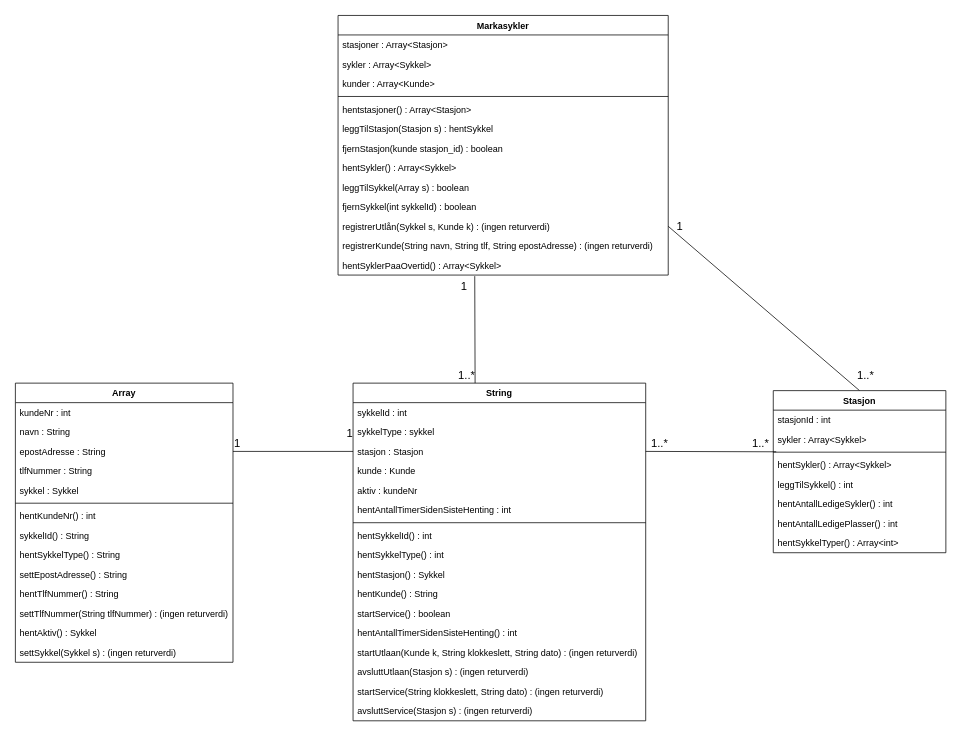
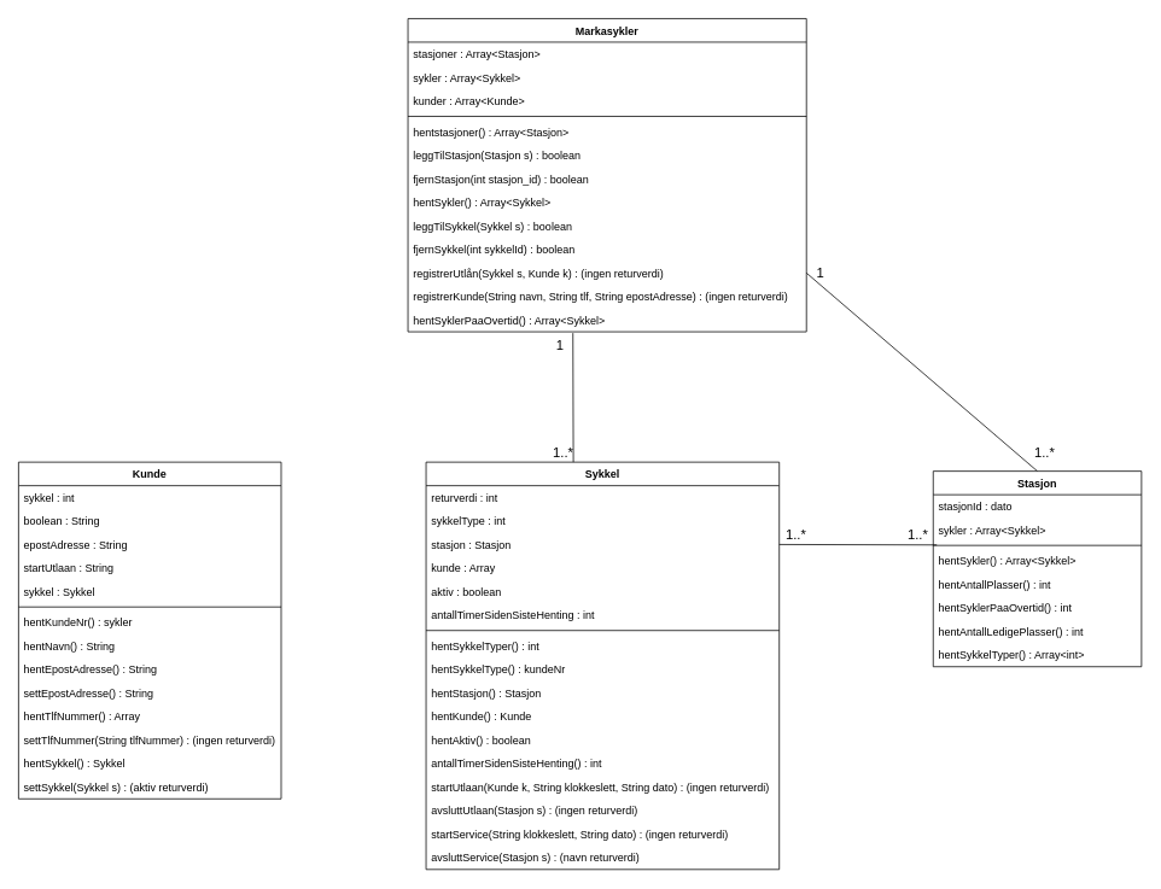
- <mxCell id="20" value="leggTilStasjon(Stasjon s) : hentSykkel" style="text;strokeColor=none;fillColor=none;align=left;verticalAlign=top;spacingLeft=4;spacingRight=4;overflow=hidden;rotatable=0;points=[[0,0.5],[1,0.5]];portConstraint=eastwest;" parent="14" vertex="1"><mxGeometry y="138" width="440" height="26" as="geometry" /></mxCell>
+ <mxCell id="20" value="leggTilStasjon(Stasjon s) : boolean" style="text;strokeColor=none;fillColor=none;align=left;verticalAlign=top;spacingLeft=4;spacingRight=4;overflow=hidden;rotatable=0;points=[[0,0.5],[1,0.5]];portConstraint=eastwest;" parent="14" vertex="1"><mxGeometry y="138" width="440" height="26" as="geometry" /></mxCell>
- <mxCell id="21" value="fjernStasjon(kunde stasjon_id) : boolean" style="text;strokeColor=none;fillColor=none;align=left;verticalAlign=top;spacingLeft=4;spacingRight=4;overflow=hidden;rotatable=0;points=[[0,0.5],[1,0.5]];portConstraint=eastwest;" parent="14" vertex="1"><mxGeometry y="164" width="440" height="26" as="geometry" /></mxCell>
+ <mxCell id="21" value="fjernStasjon(int stasjon_id) : boolean" style="text;strokeColor=none;fillColor=none;align=left;verticalAlign=top;spacingLeft=4;spacingRight=4;overflow=hidden;rotatable=0;points=[[0,0.5],[1,0.5]];portConstraint=eastwest;" parent="14" vertex="1"><mxGeometry y="164" width="440" height="26" as="geometry" /></mxCell>
- <mxCell id="23" value="leggTilSykkel(Array s) : boolean" style="text;strokeColor=none;fillColor=none;align=left;verticalAlign=top;spacingLeft=4;spacingRight=4;overflow=hidden;rotatable=0;points=[[0,0.5],[1,0.5]];portConstraint=eastwest;" parent="14" vertex="1"><mxGeometry y="216" width="440" height="26" as="geometry" /></mxCell>
+ <mxCell id="23" value="leggTilSykkel(Sykkel s) : boolean" style="text;strokeColor=none;fillColor=none;align=left;verticalAlign=top;spacingLeft=4;spacingRight=4;overflow=hidden;rotatable=0;points=[[0,0.5],[1,0.5]];portConstraint=eastwest;" parent="14" vertex="1"><mxGeometry y="216" width="440" height="26" as="geometry" /></mxCell>
- <mxCell id="28" value="Array" style="swimlane;fontStyle=1;align=center;verticalAlign=top;childLayout=stackLayout;horizontal=1;startSize=26;horizontalStack=0;resizeParent=1;resizeParentMax=0;resizeLast=0;collapsible=1;marginBottom=0;" parent="1" vertex="1"><mxGeometry x="20" y="510" width="290" height="372" as="geometry" /></mxCell>
+ <mxCell id="28" value="Kunde" style="swimlane;fontStyle=1;align=center;verticalAlign=top;childLayout=stackLayout;horizontal=1;startSize=26;horizontalStack=0;resizeParent=1;resizeParentMax=0;resizeLast=0;collapsible=1;marginBottom=0;" parent="1" vertex="1"><mxGeometry x="20" y="510" width="290" height="372" as="geometry" /></mxCell>
- <mxCell id="43" value="String" style="swimlane;fontStyle=1;align=center;verticalAlign=top;childLayout=stackLayout;horizontal=1;startSize=26;horizontalStack=0;resizeParent=1;resizeParentMax=0;resizeLast=0;collapsible=1;marginBottom=0;" parent="1" vertex="1"><mxGeometry x="470" y="510" width="390" height="450" as="geometry" /></mxCell>
+ <mxCell id="43" value="Sykkel" style="swimlane;fontStyle=1;align=center;verticalAlign=top;childLayout=stackLayout;horizontal=1;startSize=26;horizontalStack=0;resizeParent=1;resizeParentMax=0;resizeLast=0;collapsible=1;marginBottom=0;" parent="1" vertex="1"><mxGeometry x="470" y="510" width="390" height="450" as="geometry" /></mxCell>
- <mxCell id="29" value="kundeNr : int" style="text;strokeColor=none;fillColor=none;align=left;verticalAlign=top;spacingLeft=4;spacingRight=4;overflow=hidden;rotatable=0;points=[[0,0.5],[1,0.5]];portConstraint=eastwest;fontStyle=0" parent="28" vertex="1"><mxGeometry y="26" width="290" height="26" as="geometry" /></mxCell>
+ <mxCell id="29" value="sykkel : int" style="text;strokeColor=none;fillColor=none;align=left;verticalAlign=top;spacingLeft=4;spacingRight=4;overflow=hidden;rotatable=0;points=[[0,0.5],[1,0.5]];portConstraint=eastwest;fontStyle=0" parent="28" vertex="1"><mxGeometry y="26" width="290" height="26" as="geometry" /></mxCell>
- <mxCell id="44" value="sykkelId : int" style="text;strokeColor=none;fillColor=none;align=left;verticalAlign=top;spacingLeft=4;spacingRight=4;overflow=hidden;rotatable=0;points=[[0,0.5],[1,0.5]];portConstraint=eastwest;fontStyle=0" parent="43" vertex="1"><mxGeometry y="26" width="390" height="26" as="geometry" /></mxCell>
+ <mxCell id="44" value="returverdi : int" style="text;strokeColor=none;fillColor=none;align=left;verticalAlign=top;spacingLeft=4;spacingRight=4;overflow=hidden;rotatable=0;points=[[0,0.5],[1,0.5]];portConstraint=eastwest;fontStyle=0" parent="43" vertex="1"><mxGeometry y="26" width="390" height="26" as="geometry" /></mxCell>
- <mxCell id="62" value="stasjonId : int" style="text;strokeColor=none;fillColor=none;align=left;verticalAlign=top;spacingLeft=4;spacingRight=4;overflow=hidden;rotatable=0;points=[[0,0.5],[1,0.5]];portConstraint=eastwest;fontStyle=0" parent="61" vertex="1"><mxGeometry y="26" width="230" height="26" as="geometry" /></mxCell>
+ <mxCell id="62" value="stasjonId : dato" style="text;strokeColor=none;fillColor=none;align=left;verticalAlign=top;spacingLeft=4;spacingRight=4;overflow=hidden;rotatable=0;points=[[0,0.5],[1,0.5]];portConstraint=eastwest;fontStyle=0" parent="61" vertex="1"><mxGeometry y="26" width="230" height="26" as="geometry" /></mxCell>
- <mxCell id="30" value="navn : String" style="text;strokeColor=none;fillColor=none;align=left;verticalAlign=top;spacingLeft=4;spacingRight=4;overflow=hidden;rotatable=0;points=[[0,0.5],[1,0.5]];portConstraint=eastwest;" parent="28" vertex="1"><mxGeometry y="52" width="290" height="26" as="geometry" /></mxCell>
+ <mxCell id="30" value="boolean : String" style="text;strokeColor=none;fillColor=none;align=left;verticalAlign=top;spacingLeft=4;spacingRight=4;overflow=hidden;rotatable=0;points=[[0,0.5],[1,0.5]];portConstraint=eastwest;" parent="28" vertex="1"><mxGeometry y="52" width="290" height="26" as="geometry" /></mxCell>
- <mxCell id="45" value="sykkelType : sykkel" style="text;strokeColor=none;fillColor=none;align=left;verticalAlign=top;spacingLeft=4;spacingRight=4;overflow=hidden;rotatable=0;points=[[0,0.5],[1,0.5]];portConstraint=eastwest;" parent="43" vertex="1"><mxGeometry y="52" width="390" height="26" as="geometry" /></mxCell>
+ <mxCell id="45" value="sykkelType : int" style="text;strokeColor=none;fillColor=none;align=left;verticalAlign=top;spacingLeft=4;spacingRight=4;overflow=hidden;rotatable=0;points=[[0,0.5],[1,0.5]];portConstraint=eastwest;" parent="43" vertex="1"><mxGeometry y="52" width="390" height="26" as="geometry" /></mxCell>
- <mxCell id="2" value="" style="endArrow=none;html=1;rounded=0;exitX=1;exitY=0.5;exitDx=0;exitDy=0;entryX=0;entryY=0.5;entryDx=0;entryDy=0;" parent="1" source="31" target="46" edge="1"><mxGeometry relative="1" as="geometry"><mxPoint x="410" y="400" as="sourcePoint" /><mxPoint x="570" y="400" as="targetPoint" /></mxGeometry></mxCell>
- <mxCell id="3" value="&lt;font style=&quot;font-size: 15px&quot;&gt;1&lt;/font&gt;" style="resizable=0;html=1;align=left;verticalAlign=bottom;" parent="2" connectable="0" vertex="1"><mxGeometry x="-1" relative="1" as="geometry" /></mxCell>
- <mxCell id="4" value="1" style="resizable=0;html=1;align=right;verticalAlign=bottom;fontSize=15;" parent="2" connectable="0" vertex="1"><mxGeometry x="1" relative="1" as="geometry"><mxPoint y="-14.14" as="offset" /></mxGeometry></mxCell>
- <mxCell id="32" value="tlfNummer : String" style="text;strokeColor=none;fillColor=none;align=left;verticalAlign=top;spacingLeft=4;spacingRight=4;overflow=hidden;rotatable=0;points=[[0,0.5],[1,0.5]];portConstraint=eastwest;" parent="28" vertex="1"><mxGeometry y="104" width="290" height="26" as="geometry" /></mxCell>
+ <mxCell id="32" value="startUtlaan : String" style="text;strokeColor=none;fillColor=none;align=left;verticalAlign=top;spacingLeft=4;spacingRight=4;overflow=hidden;rotatable=0;points=[[0,0.5],[1,0.5]];portConstraint=eastwest;" parent="28" vertex="1"><mxGeometry y="104" width="290" height="26" as="geometry" /></mxCell>
- <mxCell id="47" value="kunde : Kunde" style="text;strokeColor=none;fillColor=none;align=left;verticalAlign=top;spacingLeft=4;spacingRight=4;overflow=hidden;rotatable=0;points=[[0,0.5],[1,0.5]];portConstraint=eastwest;" parent="43" vertex="1"><mxGeometry y="104" width="390" height="26" as="geometry" /></mxCell>
+ <mxCell id="47" value="kunde : Array" style="text;strokeColor=none;fillColor=none;align=left;verticalAlign=top;spacingLeft=4;spacingRight=4;overflow=hidden;rotatable=0;points=[[0,0.5],[1,0.5]];portConstraint=eastwest;" parent="43" vertex="1"><mxGeometry y="104" width="390" height="26" as="geometry" /></mxCell>
- <mxCell id="66" value="leggTilSykkel() : int" style="text;strokeColor=none;fillColor=none;align=left;verticalAlign=top;spacingLeft=4;spacingRight=4;overflow=hidden;rotatable=0;points=[[0,0.5],[1,0.5]];portConstraint=eastwest;" parent="61" vertex="1"><mxGeometry y="112" width="230" height="26" as="geometry" /></mxCell>
+ <mxCell id="66" value="hentAntallPlasser() : int" style="text;strokeColor=none;fillColor=none;align=left;verticalAlign=top;spacingLeft=4;spacingRight=4;overflow=hidden;rotatable=0;points=[[0,0.5],[1,0.5]];portConstraint=eastwest;" parent="61" vertex="1"><mxGeometry y="112" width="230" height="26" as="geometry" /></mxCell>
- <mxCell id="48" value="aktiv : kundeNr" style="text;strokeColor=none;fillColor=none;align=left;verticalAlign=top;spacingLeft=4;spacingRight=4;overflow=hidden;rotatable=0;points=[[0,0.5],[1,0.5]];portConstraint=eastwest;" parent="43" vertex="1"><mxGeometry y="130" width="390" height="26" as="geometry" /></mxCell>
+ <mxCell id="48" value="aktiv : boolean" style="text;strokeColor=none;fillColor=none;align=left;verticalAlign=top;spacingLeft=4;spacingRight=4;overflow=hidden;rotatable=0;points=[[0,0.5],[1,0.5]];portConstraint=eastwest;" parent="43" vertex="1"><mxGeometry y="130" width="390" height="26" as="geometry" /></mxCell>
- <mxCell id="67" value="hentAntallLedigeSykler() : int" style="text;strokeColor=none;fillColor=none;align=left;verticalAlign=top;spacingLeft=4;spacingRight=4;overflow=hidden;rotatable=0;points=[[0,0.5],[1,0.5]];portConstraint=eastwest;" parent="61" vertex="1"><mxGeometry y="138" width="230" height="26" as="geometry" /></mxCell>
+ <mxCell id="67" value="hentSyklerPaaOvertid() : int" style="text;strokeColor=none;fillColor=none;align=left;verticalAlign=top;spacingLeft=4;spacingRight=4;overflow=hidden;rotatable=0;points=[[0,0.5],[1,0.5]];portConstraint=eastwest;" parent="61" vertex="1"><mxGeometry y="138" width="230" height="26" as="geometry" /></mxCell>
- <mxCell id="49" value="hentAntallTimerSidenSisteHenting : int" style="text;strokeColor=none;fillColor=none;align=left;verticalAlign=top;spacingLeft=4;spacingRight=4;overflow=hidden;rotatable=0;points=[[0,0.5],[1,0.5]];portConstraint=eastwest;" parent="43" vertex="1"><mxGeometry y="156" width="390" height="26" as="geometry" /></mxCell>
+ <mxCell id="49" value="antallTimerSidenSisteHenting : int" style="text;strokeColor=none;fillColor=none;align=left;verticalAlign=top;spacingLeft=4;spacingRight=4;overflow=hidden;rotatable=0;points=[[0,0.5],[1,0.5]];portConstraint=eastwest;" parent="43" vertex="1"><mxGeometry y="156" width="390" height="26" as="geometry" /></mxCell>
- <mxCell id="35" value="hentKundeNr() : int" style="text;strokeColor=none;fillColor=none;align=left;verticalAlign=top;spacingLeft=4;spacingRight=4;overflow=hidden;rotatable=0;points=[[0,0.5],[1,0.5]];portConstraint=eastwest;" parent="28" vertex="1"><mxGeometry y="164" width="290" height="26" as="geometry" /></mxCell>
+ <mxCell id="35" value="hentKundeNr() : sykler" style="text;strokeColor=none;fillColor=none;align=left;verticalAlign=top;spacingLeft=4;spacingRight=4;overflow=hidden;rotatable=0;points=[[0,0.5],[1,0.5]];portConstraint=eastwest;" parent="28" vertex="1"><mxGeometry y="164" width="290" height="26" as="geometry" /></mxCell>
- <mxCell id="36" value="sykkelId() : String" style="text;strokeColor=none;fillColor=none;align=left;verticalAlign=top;spacingLeft=4;spacingRight=4;overflow=hidden;rotatable=0;points=[[0,0.5],[1,0.5]];portConstraint=eastwest;" parent="28" vertex="1"><mxGeometry y="190" width="290" height="26" as="geometry" /></mxCell>
+ <mxCell id="36" value="hentNavn() : String" style="text;strokeColor=none;fillColor=none;align=left;verticalAlign=top;spacingLeft=4;spacingRight=4;overflow=hidden;rotatable=0;points=[[0,0.5],[1,0.5]];portConstraint=eastwest;" parent="28" vertex="1"><mxGeometry y="190" width="290" height="26" as="geometry" /></mxCell>
- <mxCell id="51" value="hentSykkelId() : int" style="text;strokeColor=none;fillColor=none;align=left;verticalAlign=top;spacingLeft=4;spacingRight=4;overflow=hidden;rotatable=0;points=[[0,0.5],[1,0.5]];portConstraint=eastwest;" parent="43" vertex="1"><mxGeometry y="190" width="390" height="26" as="geometry" /></mxCell>
+ <mxCell id="51" value="hentSykkelTyper() : int" style="text;strokeColor=none;fillColor=none;align=left;verticalAlign=top;spacingLeft=4;spacingRight=4;overflow=hidden;rotatable=0;points=[[0,0.5],[1,0.5]];portConstraint=eastwest;" parent="43" vertex="1"><mxGeometry y="190" width="390" height="26" as="geometry" /></mxCell>
- <mxCell id="37" value="hentSykkelType() : String" style="text;strokeColor=none;fillColor=none;align=left;verticalAlign=top;spacingLeft=4;spacingRight=4;overflow=hidden;rotatable=0;points=[[0,0.5],[1,0.5]];portConstraint=eastwest;" parent="28" vertex="1"><mxGeometry y="216" width="290" height="26" as="geometry" /></mxCell>
+ <mxCell id="37" value="hentEpostAdresse() : String" style="text;strokeColor=none;fillColor=none;align=left;verticalAlign=top;spacingLeft=4;spacingRight=4;overflow=hidden;rotatable=0;points=[[0,0.5],[1,0.5]];portConstraint=eastwest;" parent="28" vertex="1"><mxGeometry y="216" width="290" height="26" as="geometry" /></mxCell>
- <mxCell id="52" value="hentSykkelType() : int" style="text;strokeColor=none;fillColor=none;align=left;verticalAlign=top;spacingLeft=4;spacingRight=4;overflow=hidden;rotatable=0;points=[[0,0.5],[1,0.5]];portConstraint=eastwest;" parent="43" vertex="1"><mxGeometry y="216" width="390" height="26" as="geometry" /></mxCell>
+ <mxCell id="52" value="hentSykkelType() : kundeNr" style="text;strokeColor=none;fillColor=none;align=left;verticalAlign=top;spacingLeft=4;spacingRight=4;overflow=hidden;rotatable=0;points=[[0,0.5],[1,0.5]];portConstraint=eastwest;" parent="43" vertex="1"><mxGeometry y="216" width="390" height="26" as="geometry" /></mxCell>
- <mxCell id="53" value="hentStasjon() : Sykkel" style="text;strokeColor=none;fillColor=none;align=left;verticalAlign=top;spacingLeft=4;spacingRight=4;overflow=hidden;rotatable=0;points=[[0,0.5],[1,0.5]];portConstraint=eastwest;" parent="43" vertex="1"><mxGeometry y="242" width="390" height="26" as="geometry" /></mxCell>
+ <mxCell id="53" value="hentStasjon() : Stasjon" style="text;strokeColor=none;fillColor=none;align=left;verticalAlign=top;spacingLeft=4;spacingRight=4;overflow=hidden;rotatable=0;points=[[0,0.5],[1,0.5]];portConstraint=eastwest;" parent="43" vertex="1"><mxGeometry y="242" width="390" height="26" as="geometry" /></mxCell>
- <mxCell id="39" value="hentTlfNummer() : String" style="text;strokeColor=none;fillColor=none;align=left;verticalAlign=top;spacingLeft=4;spacingRight=4;overflow=hidden;rotatable=0;points=[[0,0.5],[1,0.5]];portConstraint=eastwest;" parent="28" vertex="1"><mxGeometry y="268" width="290" height="26" as="geometry" /></mxCell>
+ <mxCell id="39" value="hentTlfNummer() : Array" style="text;strokeColor=none;fillColor=none;align=left;verticalAlign=top;spacingLeft=4;spacingRight=4;overflow=hidden;rotatable=0;points=[[0,0.5],[1,0.5]];portConstraint=eastwest;" parent="28" vertex="1"><mxGeometry y="268" width="290" height="26" as="geometry" /></mxCell>
- <mxCell id="54" value="hentKunde() : String" style="text;strokeColor=none;fillColor=none;align=left;verticalAlign=top;spacingLeft=4;spacingRight=4;overflow=hidden;rotatable=0;points=[[0,0.5],[1,0.5]];portConstraint=eastwest;" parent="43" vertex="1"><mxGeometry y="268" width="390" height="26" as="geometry" /></mxCell>
+ <mxCell id="54" value="hentKunde() : Kunde" style="text;strokeColor=none;fillColor=none;align=left;verticalAlign=top;spacingLeft=4;spacingRight=4;overflow=hidden;rotatable=0;points=[[0,0.5],[1,0.5]];portConstraint=eastwest;" parent="43" vertex="1"><mxGeometry y="268" width="390" height="26" as="geometry" /></mxCell>
- <mxCell id="55" value="startService() : boolean" style="text;strokeColor=none;fillColor=none;align=left;verticalAlign=top;spacingLeft=4;spacingRight=4;overflow=hidden;rotatable=0;points=[[0,0.5],[1,0.5]];portConstraint=eastwest;" parent="43" vertex="1"><mxGeometry y="294" width="390" height="26" as="geometry" /></mxCell>
+ <mxCell id="55" value="hentAktiv() : boolean" style="text;strokeColor=none;fillColor=none;align=left;verticalAlign=top;spacingLeft=4;spacingRight=4;overflow=hidden;rotatable=0;points=[[0,0.5],[1,0.5]];portConstraint=eastwest;" parent="43" vertex="1"><mxGeometry y="294" width="390" height="26" as="geometry" /></mxCell>
- <mxCell id="41" value="hentAktiv() : Sykkel" style="text;strokeColor=none;fillColor=none;align=left;verticalAlign=top;spacingLeft=4;spacingRight=4;overflow=hidden;rotatable=0;points=[[0,0.5],[1,0.5]];portConstraint=eastwest;" parent="28" vertex="1"><mxGeometry y="320" width="290" height="26" as="geometry" /></mxCell>
+ <mxCell id="41" value="hentSykkel() : Sykkel" style="text;strokeColor=none;fillColor=none;align=left;verticalAlign=top;spacingLeft=4;spacingRight=4;overflow=hidden;rotatable=0;points=[[0,0.5],[1,0.5]];portConstraint=eastwest;" parent="28" vertex="1"><mxGeometry y="320" width="290" height="26" as="geometry" /></mxCell>
- <mxCell id="56" value="hentAntallTimerSidenSisteHenting() : int" style="text;strokeColor=none;fillColor=none;align=left;verticalAlign=top;spacingLeft=4;spacingRight=4;overflow=hidden;rotatable=0;points=[[0,0.5],[1,0.5]];portConstraint=eastwest;" parent="43" vertex="1"><mxGeometry y="320" width="390" height="26" as="geometry" /></mxCell>
+ <mxCell id="56" value="antallTimerSidenSisteHenting() : int" style="text;strokeColor=none;fillColor=none;align=left;verticalAlign=top;spacingLeft=4;spacingRight=4;overflow=hidden;rotatable=0;points=[[0,0.5],[1,0.5]];portConstraint=eastwest;" parent="43" vertex="1"><mxGeometry y="320" width="390" height="26" as="geometry" /></mxCell>
- <mxCell id="42" value="settSykkel(Sykkel s) : (ingen returverdi)" style="text;strokeColor=none;fillColor=none;align=left;verticalAlign=top;spacingLeft=4;spacingRight=4;overflow=hidden;rotatable=0;points=[[0,0.5],[1,0.5]];portConstraint=eastwest;" parent="28" vertex="1"><mxGeometry y="346" width="290" height="26" as="geometry" /></mxCell>
+ <mxCell id="42" value="settSykkel(Sykkel s) : (aktiv returverdi)" style="text;strokeColor=none;fillColor=none;align=left;verticalAlign=top;spacingLeft=4;spacingRight=4;overflow=hidden;rotatable=0;points=[[0,0.5],[1,0.5]];portConstraint=eastwest;" parent="28" vertex="1"><mxGeometry y="346" width="290" height="26" as="geometry" /></mxCell>
- <mxCell id="60" value="avsluttService(Stasjon s) : (ingen returverdi)" style="text;strokeColor=none;fillColor=none;align=left;verticalAlign=top;spacingLeft=4;spacingRight=4;overflow=hidden;rotatable=0;points=[[0,0.5],[1,0.5]];portConstraint=eastwest;" parent="43" vertex="1"><mxGeometry y="424" width="390" height="26" as="geometry" /></mxCell>
+ <mxCell id="60" value="avsluttService(Stasjon s) : (navn returverdi)" style="text;strokeColor=none;fillColor=none;align=left;verticalAlign=top;spacingLeft=4;spacingRight=4;overflow=hidden;rotatable=0;points=[[0,0.5],[1,0.5]];portConstraint=eastwest;" parent="43" vertex="1"><mxGeometry y="424" width="390" height="26" as="geometry" /></mxCell>
